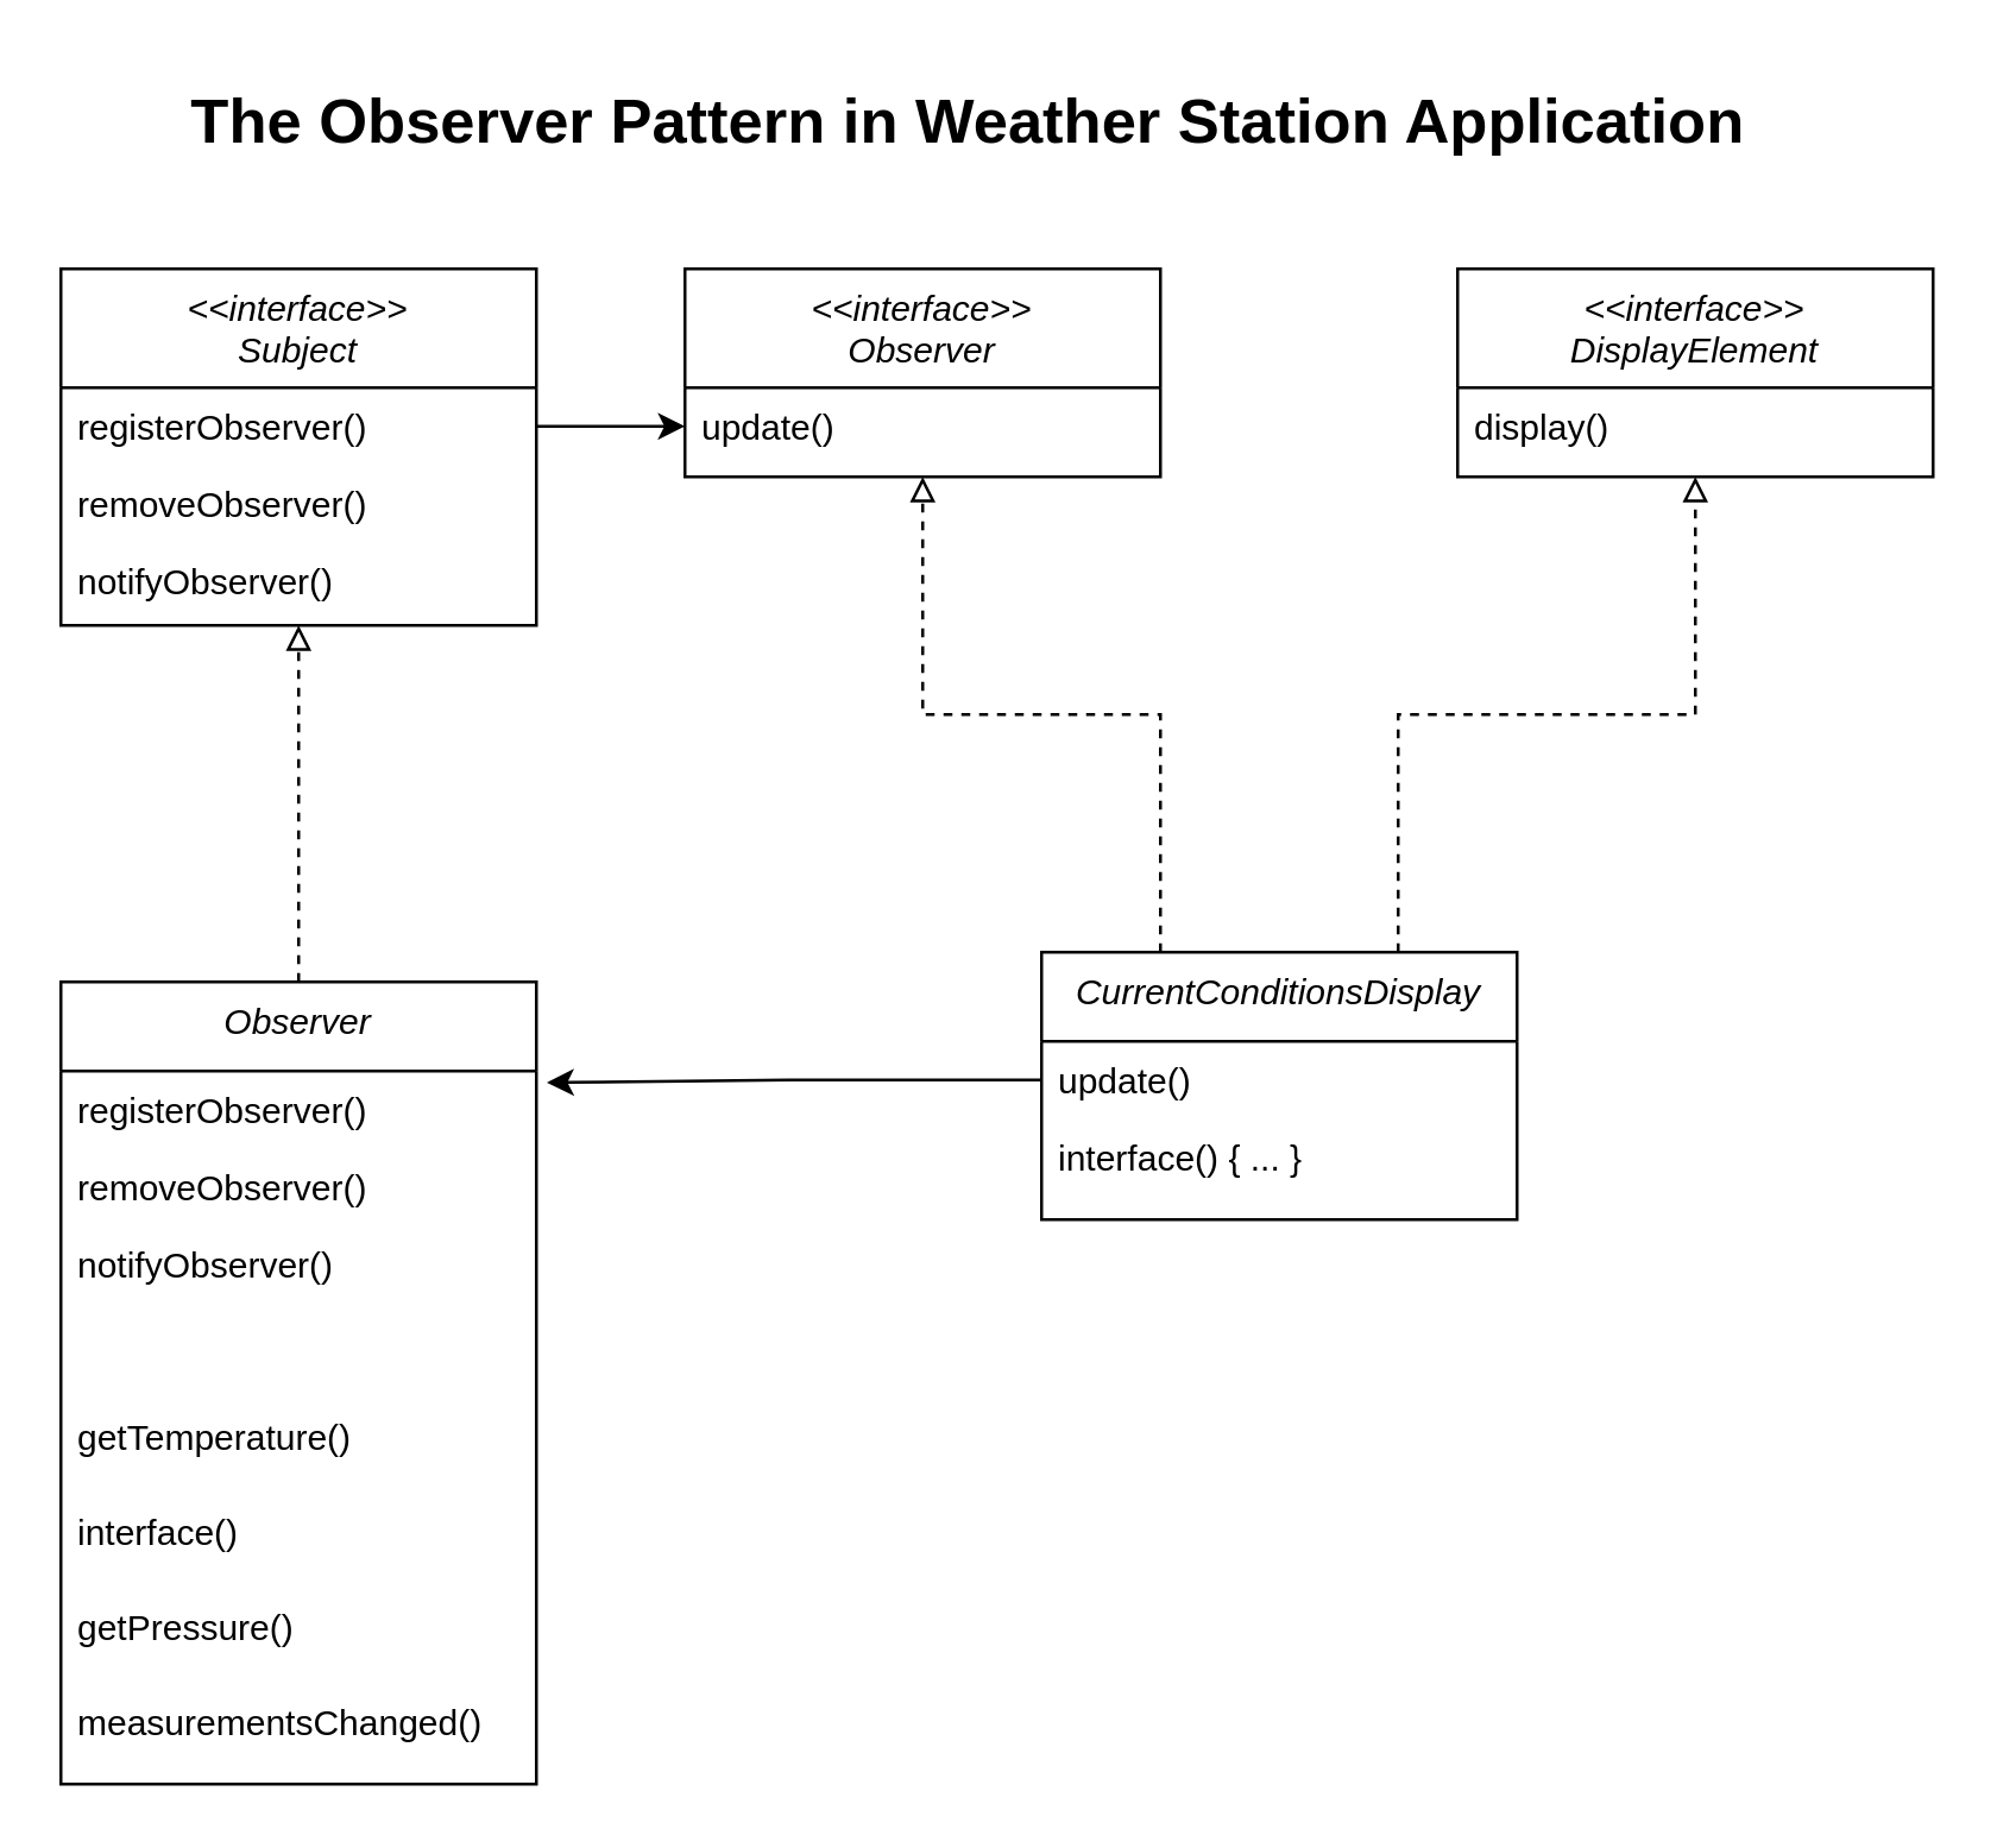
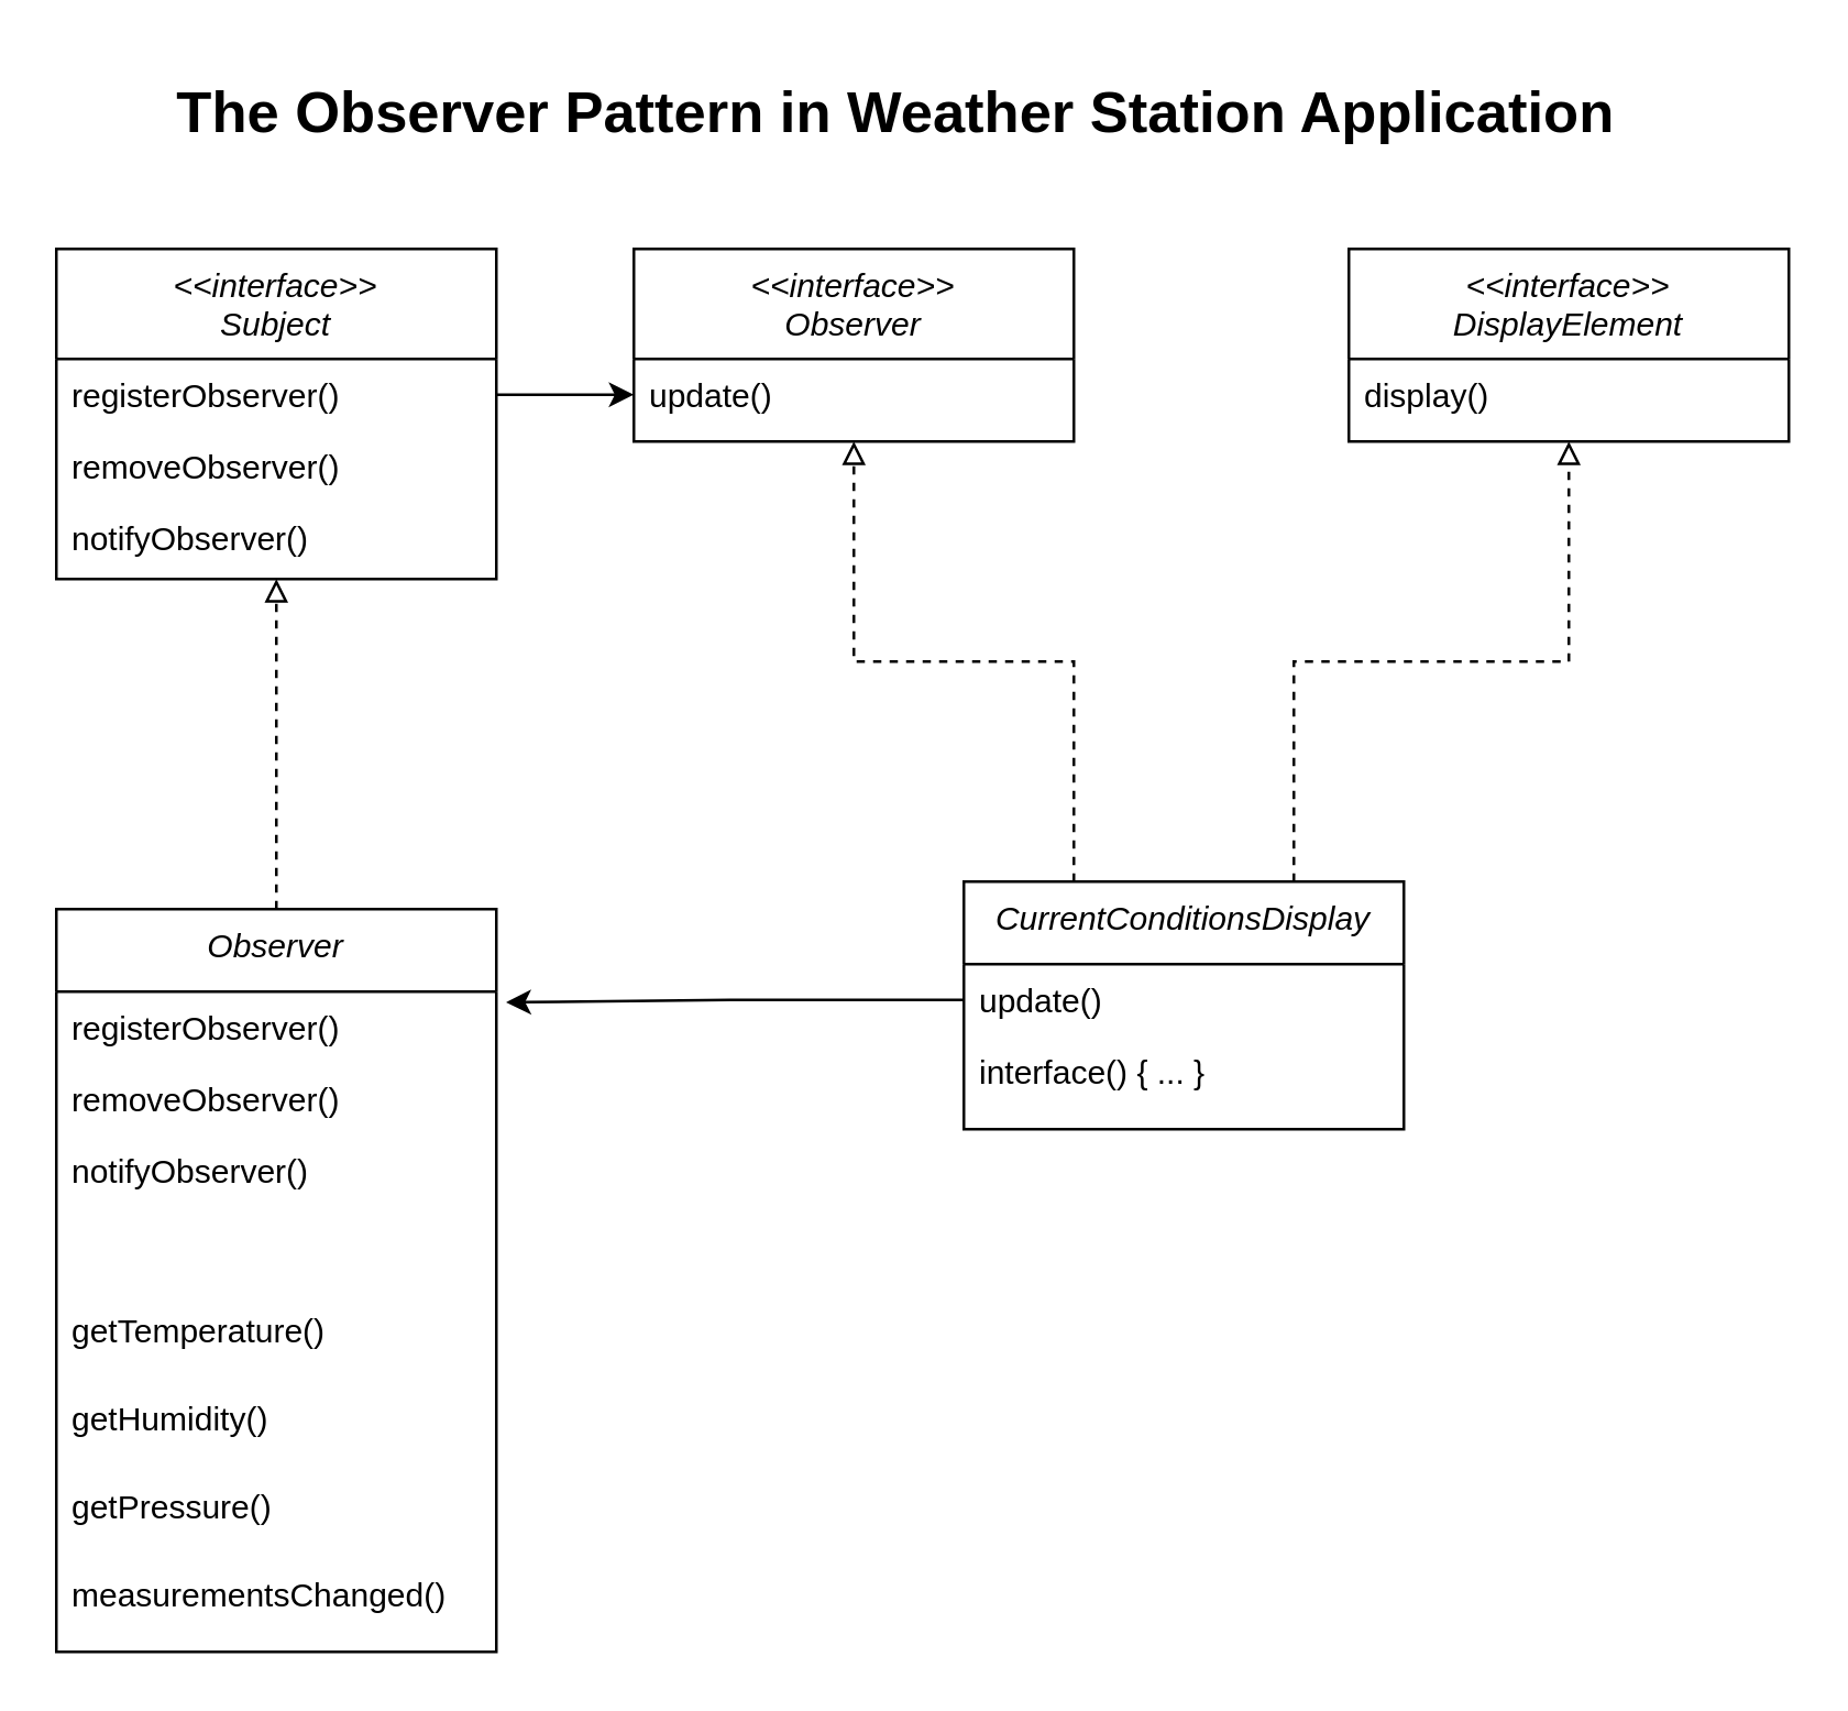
- <mxCell id="17" value="interface()" style="text;align=left;verticalAlign=top;spacingLeft=4;spacingRight=4;overflow=hidden;rotatable=0;points=[[0,0.5],[1,0.5]];portConstraint=eastwest;rounded=0;shadow=0;html=0;" vertex="1" parent="12"><mxGeometry y="172" width="160" height="32" as="geometry" /></mxCell>
+ <mxCell id="17" value="getHumidity()" style="text;align=left;verticalAlign=top;spacingLeft=4;spacingRight=4;overflow=hidden;rotatable=0;points=[[0,0.5],[1,0.5]];portConstraint=eastwest;rounded=0;shadow=0;html=0;" vertex="1" parent="12"><mxGeometry y="172" width="160" height="32" as="geometry" /></mxCell>
